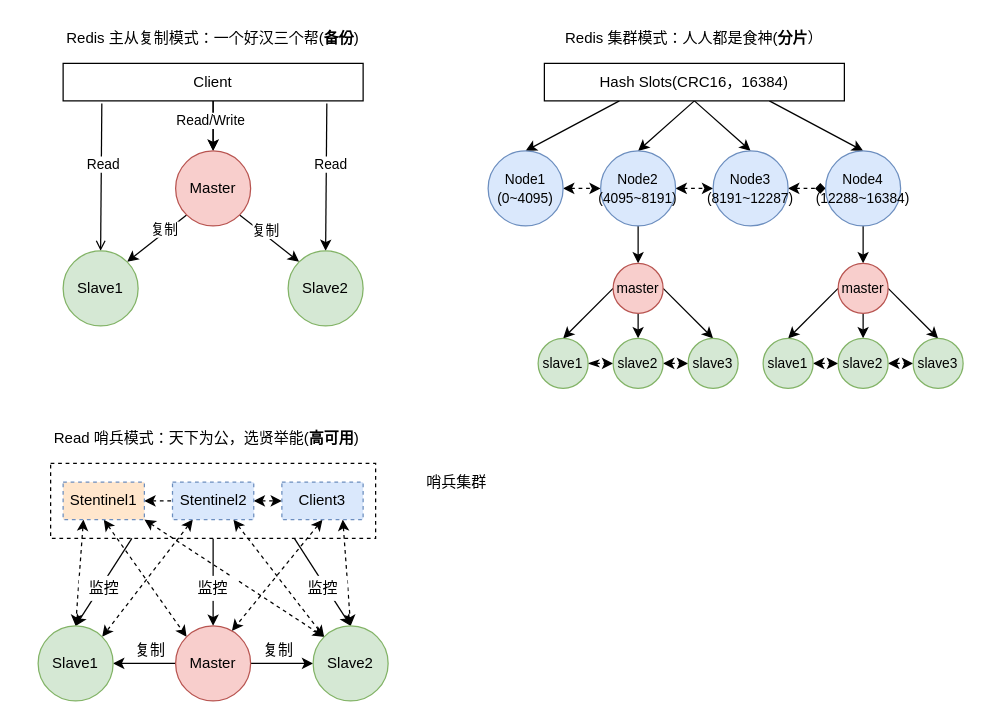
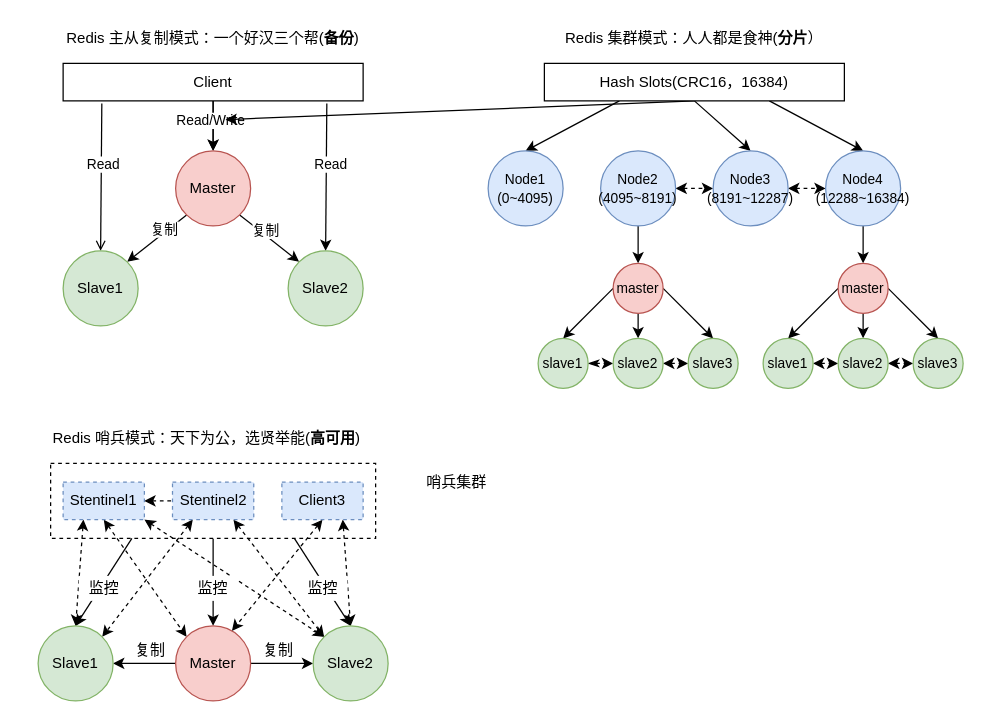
- <mxCell id="48" style="edgeStyle=none;rounded=0;orthogonalLoop=1;jettySize=auto;html=1;exitX=0.5;exitY=1;exitDx=0;exitDy=0;entryX=0.5;entryY=0;entryDx=0;entryDy=0;startArrow=none;startFill=0;endArrow=classic;endFill=1;" edge="1" parent="1" source="51" target="56"><mxGeometry relative="1" as="geometry" /></mxCell>
+ <mxCell id="48" style="edgeStyle=none;rounded=0;orthogonalLoop=1;jettySize=auto;html=1;exitX=0.5;exitY=1;exitDx=0;exitDy=0;startArrow=none;startFill=0;endArrow=classic;endFill=1;" edge="1" parent="1" source="51" target="19"><mxGeometry relative="1" as="geometry" /></mxCell>
- <mxCell id="52" style="edgeStyle=none;rounded=0;orthogonalLoop=1;jettySize=auto;html=1;exitX=1;exitY=0.5;exitDx=0;exitDy=0;entryX=0;entryY=0.5;entryDx=0;entryDy=0;startArrow=classic;startFill=1;endArrow=classic;endFill=1;dashed=1;" edge="1" parent="1" source="53" target="56"><mxGeometry relative="1" as="geometry" /></mxCell>
- <mxCell id="57" style="edgeStyle=none;rounded=0;orthogonalLoop=1;jettySize=auto;html=1;exitX=1;exitY=0.5;exitDx=0;exitDy=0;entryX=0;entryY=0.5;entryDx=0;entryDy=0;startArrow=classic;startFill=1;endArrow=diamond;endFill=1;dashed=1;" edge="1" parent="1" source="58" target="60"><mxGeometry relative="1" as="geometry" /></mxCell>
+ <mxCell id="57" style="edgeStyle=none;rounded=0;orthogonalLoop=1;jettySize=auto;html=1;exitX=1;exitY=0.5;exitDx=0;exitDy=0;entryX=0;entryY=0.5;entryDx=0;entryDy=0;startArrow=classic;startFill=1;endArrow=classic;endFill=1;dashed=1;" edge="1" parent="1" source="58" target="60"><mxGeometry relative="1" as="geometry" /></mxCell>
- <mxCell id="4" value="Read&amp;nbsp;哨兵模式：天下为公，选贤举能(&lt;b&gt;高可用&lt;/b&gt;)" style="text;html=1;strokeColor=none;fillColor=none;align=center;verticalAlign=middle;whiteSpace=wrap;rounded=0;" vertex="1" parent="1"><mxGeometry x="20" y="340" width="290" height="20" as="geometry" /></mxCell>
+ <mxCell id="4" value="Redis&amp;nbsp;哨兵模式：天下为公，选贤举能(&lt;b&gt;高可用&lt;/b&gt;)" style="text;html=1;strokeColor=none;fillColor=none;align=center;verticalAlign=middle;whiteSpace=wrap;rounded=0;" vertex="1" parent="1"><mxGeometry x="20" y="340" width="290" height="20" as="geometry" /></mxCell>
- <mxCell id="27" value="Stentinel1" style="rounded=0;whiteSpace=wrap;html=1;dashed=1;fillColor=#ffe6cc;strokeColor=#6c8ebf;" vertex="1" parent="1"><mxGeometry x="50" y="385" width="65" height="30" as="geometry" /></mxCell>
+ <mxCell id="27" value="Stentinel1" style="rounded=0;whiteSpace=wrap;html=1;dashed=1;fillColor=#dae8fc;strokeColor=#6c8ebf;" vertex="1" parent="1"><mxGeometry x="50" y="385" width="65" height="30" as="geometry" /></mxCell>
- <mxCell id="28" style="edgeStyle=none;rounded=0;orthogonalLoop=1;jettySize=auto;html=1;exitX=1;exitY=0.5;exitDx=0;exitDy=0;entryX=0;entryY=0.5;entryDx=0;entryDy=0;dashed=1;startArrow=classic;startFill=1;endArrow=classic;endFill=1;" edge="1" parent="1" source="31" target="34"><mxGeometry relative="1" as="geometry" /></mxCell>
